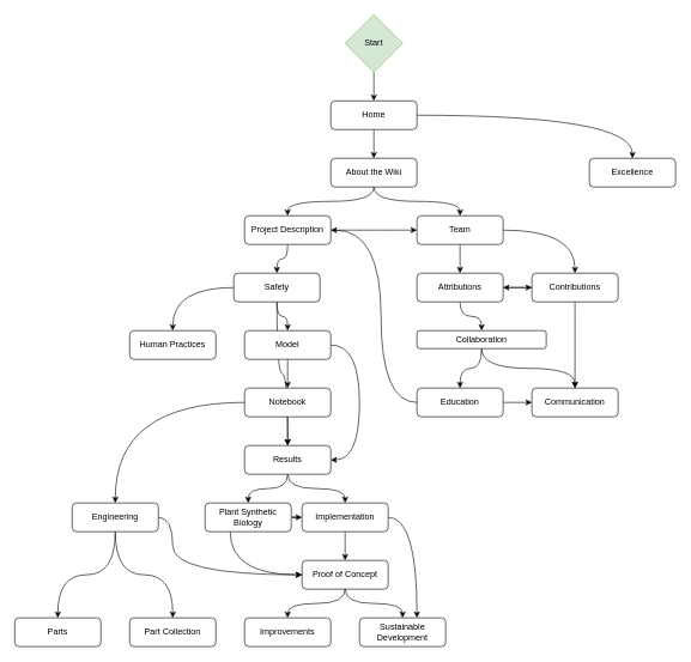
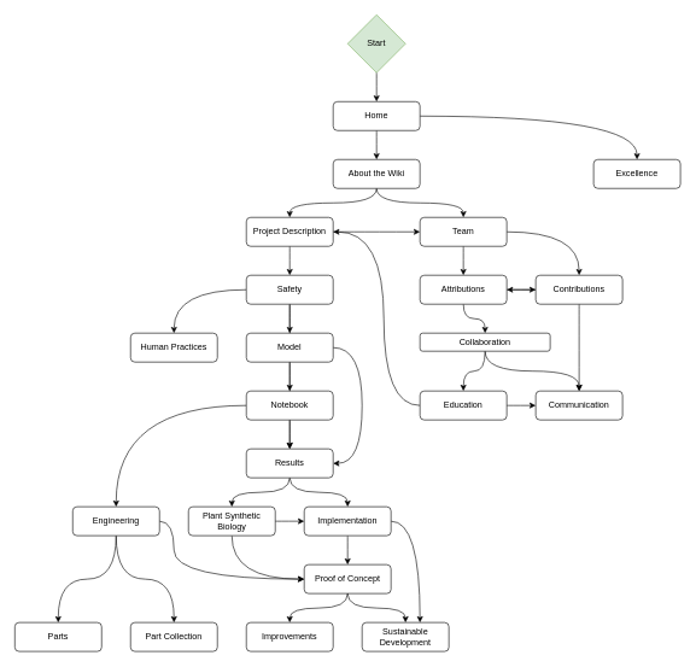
- <mxCell id="23" value="Safety" style="rounded=1;whiteSpace=wrap;html=1;" parent="1" vertex="1"><mxGeometry x="325" y="380" width="120" height="40" as="geometry" /></mxCell>
+ <mxCell id="23" value="Safety" style="rounded=1;whiteSpace=wrap;html=1;" parent="1" vertex="1"><mxGeometry x="340" y="380" width="120" height="40" as="geometry" /></mxCell>
- <mxCell id="38" value="Plant Synthetic Biology" style="rounded=1;whiteSpace=wrap;html=1;" parent="1" vertex="1"><mxGeometry x="285" y="700" width="120" height="40" as="geometry" /></mxCell>
+ <mxCell id="38" value="Plant Synthetic Biology" style="rounded=1;whiteSpace=wrap;html=1;" parent="1" vertex="1"><mxGeometry x="260" y="700" width="120" height="40" as="geometry" /></mxCell>
